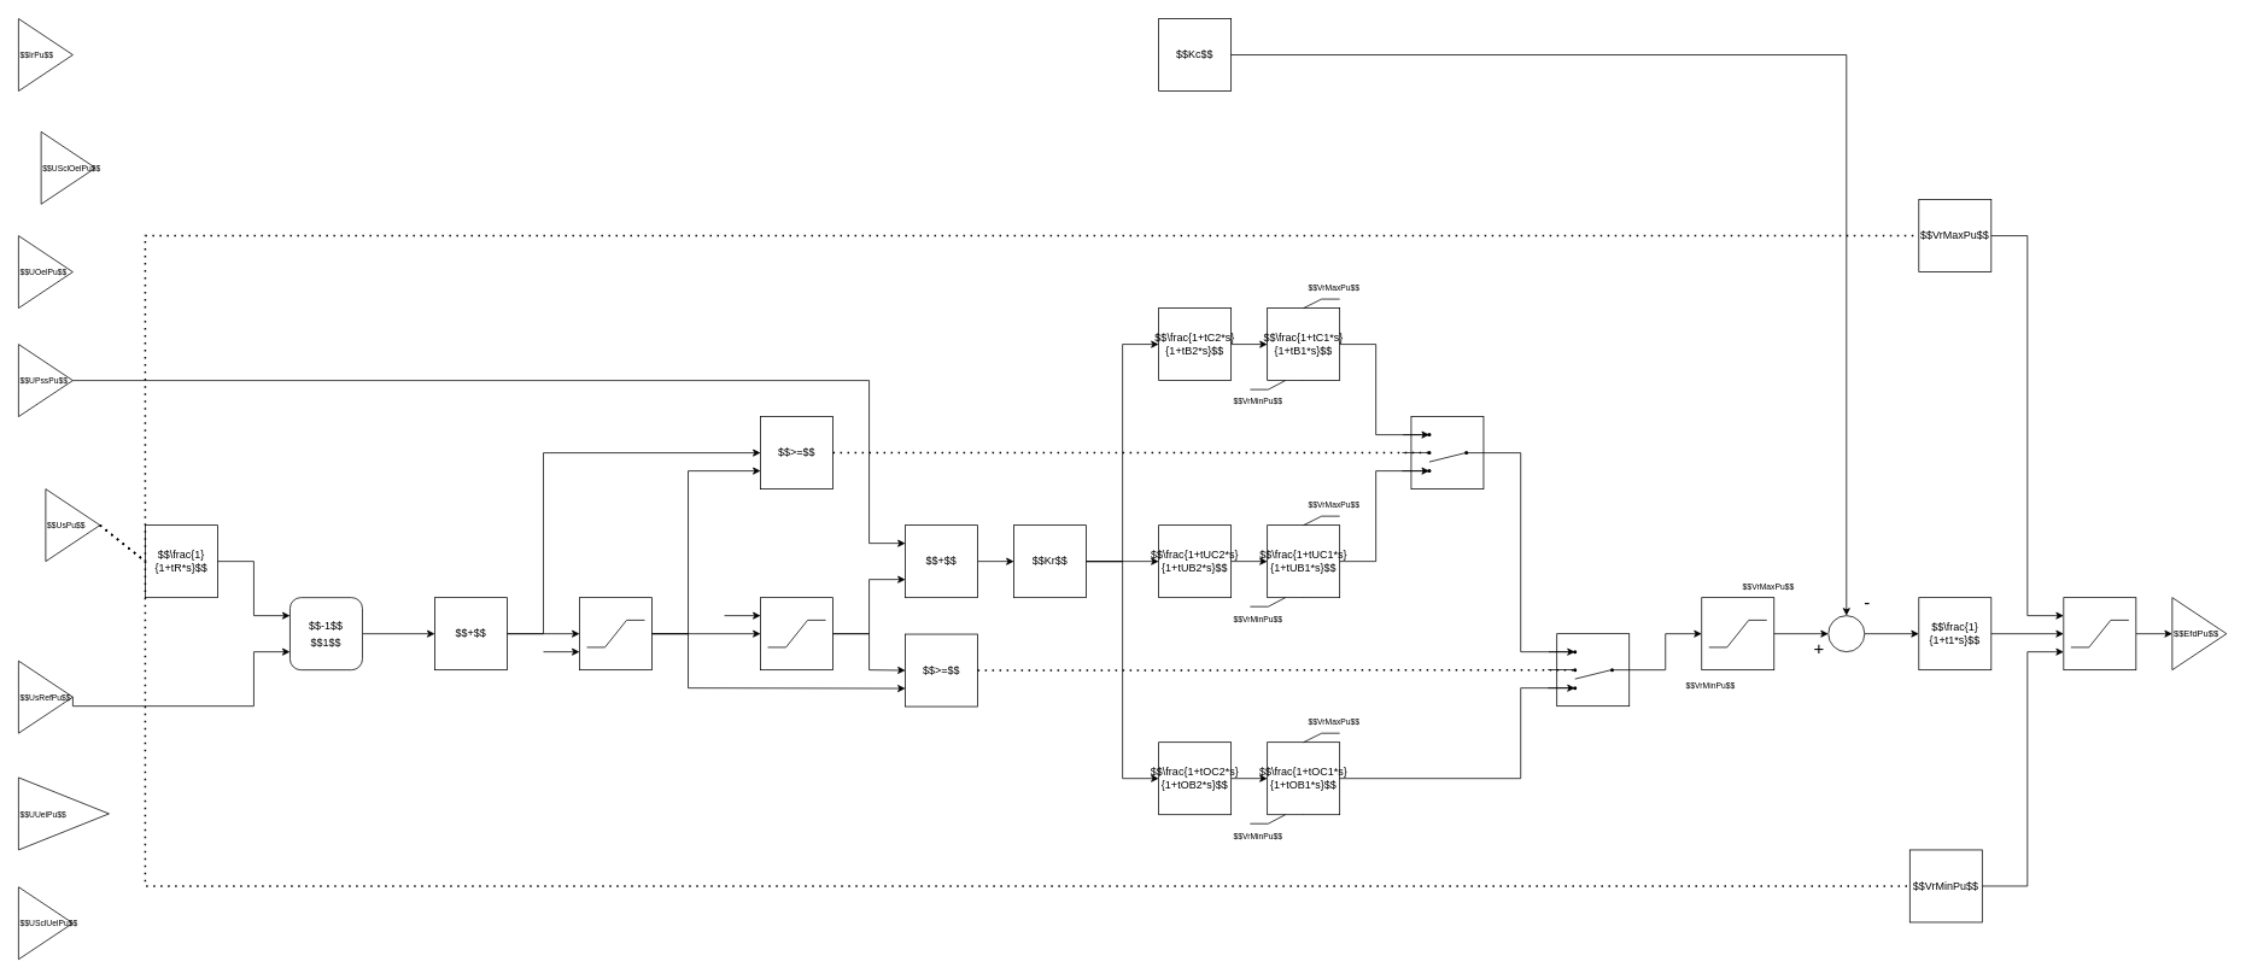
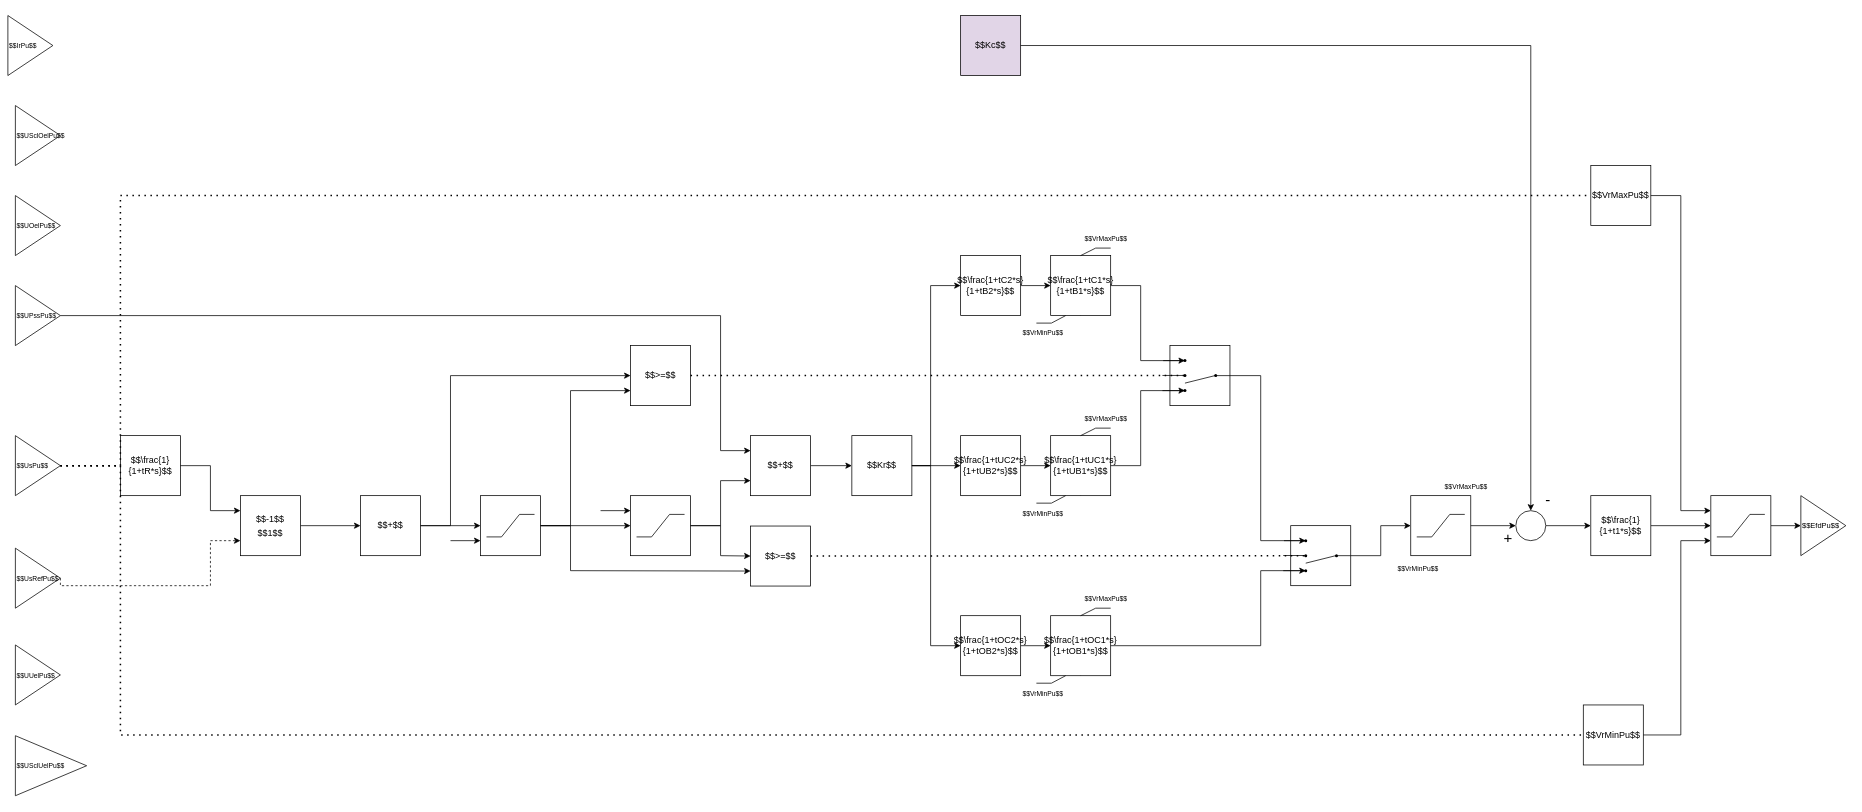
- <mxCell id="34" value="&lt;font style=&quot;font-size: 9px;&quot;&gt;$$IrPu$$&lt;/font&gt;" style="triangle;whiteSpace=wrap;html=1;align=left;" parent="1" vertex="1"><mxGeometry x="20" y="20" width="60" height="80" as="geometry" /></mxCell>
+ <mxCell id="34" value="&lt;font style=&quot;font-size: 9px;&quot;&gt;$$IrPu$$&lt;/font&gt;" style="triangle;whiteSpace=wrap;html=1;align=left;" parent="1" vertex="1"><mxGeometry x="10" y="20" width="60" height="80" as="geometry" /></mxCell>
- <mxCell id="50" value="$$Kc$$" style="rounded=0;whiteSpace=wrap;html=1;" parent="1" vertex="1"><mxGeometry x="1280" y="20" width="80" height="80" as="geometry" /></mxCell>
+ <mxCell id="50" value="$$Kc$$" style="rounded=0;whiteSpace=wrap;html=1;fillColor=#e1d5e7;" parent="1" vertex="1"><mxGeometry x="1280" y="20" width="80" height="80" as="geometry" /></mxCell>
- <mxCell id="58" value="&lt;font style=&quot;font-size: 9px;&quot;&gt;$$USclOelPu$$&lt;/font&gt;" style="triangle;whiteSpace=wrap;html=1;align=left;" parent="1" vertex="1"><mxGeometry x="45" y="145" width="60" height="80" as="geometry" /></mxCell>
+ <mxCell id="58" value="&lt;font style=&quot;font-size: 9px;&quot;&gt;$$USclOelPu$$&lt;/font&gt;" style="triangle;whiteSpace=wrap;html=1;align=left;" parent="1" vertex="1"><mxGeometry x="20" y="140" width="60" height="80" as="geometry" /></mxCell>
- <mxCell id="3" value="&lt;font style=&quot;font-size: 9px;&quot;&gt;$$UsPu$$&lt;/font&gt;" style="triangle;whiteSpace=wrap;html=1;align=left;" parent="1" vertex="1"><mxGeometry x="50" y="540" width="60" height="80" as="geometry" /></mxCell>
+ <mxCell id="3" value="&lt;font style=&quot;font-size: 9px;&quot;&gt;$$UsPu$$&lt;/font&gt;" style="triangle;whiteSpace=wrap;html=1;align=left;" parent="1" vertex="1"><mxGeometry x="20" y="580" width="60" height="80" as="geometry" /></mxCell>
- <mxCell id="68" value="$$Kr$$" style="rounded=0;whiteSpace=wrap;html=1;" vertex="1" parent="1"><mxGeometry x="1120" y="580" width="80" height="80" as="geometry" /></mxCell>
+ <mxCell id="68" value="$$Kr$$" style="rounded=0;whiteSpace=wrap;html=1;" vertex="1" parent="1"><mxGeometry x="1135" y="580" width="80" height="80" as="geometry" /></mxCell>
- <mxCell id="7" value="&lt;table&gt;&lt;tbody&gt;&lt;tr&gt;&lt;td&gt;$$-1$$&lt;/td&gt;&lt;/tr&gt;&lt;tr&gt;&lt;td&gt;$$1$$&lt;/td&gt;&lt;/tr&gt;&lt;/tbody&gt;&lt;/table&gt;" style="whiteSpace=wrap;html=1;aspect=fixed;rounded=1;" parent="1" vertex="1"><mxGeometry y="660" width="80" height="80" as="geometry" x="320" /></mxCell>
+ <mxCell id="7" value="&lt;table&gt;&lt;tbody&gt;&lt;tr&gt;&lt;td&gt;$$-1$$&lt;/td&gt;&lt;/tr&gt;&lt;tr&gt;&lt;td&gt;$$1$$&lt;/td&gt;&lt;/tr&gt;&lt;/tbody&gt;&lt;/table&gt;" style="whiteSpace=wrap;html=1;aspect=fixed;" parent="1" vertex="1"><mxGeometry y="660" width="80" height="80" as="geometry" x="320" /></mxCell>
- <mxCell id="4" style="edgeStyle=orthogonalEdgeStyle;rounded=0;orthogonalLoop=1;jettySize=auto;html=1;exitX=1;exitY=0.5;exitDx=0;exitDy=0;entryX=0;entryY=0.75;entryDx=0;entryDy=0;" parent="1" source="5" target="7" edge="1"><mxGeometry relative="1" as="geometry"><Array as="points"><mxPoint x="280" y="780" /><mxPoint x="280" y="720" /></Array></mxGeometry></mxCell>
+ <mxCell id="4" style="edgeStyle=orthogonalEdgeStyle;rounded=0;orthogonalLoop=1;jettySize=auto;html=1;exitX=1;exitY=0.5;exitDx=0;exitDy=0;entryX=0;entryY=0.75;entryDx=0;entryDy=0;dashed=1;" parent="1" source="5" target="7" edge="1"><mxGeometry relative="1" as="geometry"><Array as="points"><mxPoint x="280" y="780" /><mxPoint x="280" y="720" /></Array></mxGeometry></mxCell>
- <mxCell id="20" value="&lt;font style=&quot;font-size: 9px;&quot;&gt;$$UUelPu$$&lt;/font&gt;" style="triangle;whiteSpace=wrap;html=1;align=left;" parent="1" vertex="1"><mxGeometry x="20" y="859" width="100" height="80" as="geometry" /></mxCell>
+ <mxCell id="20" value="&lt;font style=&quot;font-size: 9px;&quot;&gt;$$UUelPu$$&lt;/font&gt;" style="triangle;whiteSpace=wrap;html=1;align=left;" parent="1" vertex="1"><mxGeometry x="20" y="859" width="60" height="80" as="geometry" /></mxCell>
- <mxCell id="57" value="&lt;font style=&quot;font-size: 9px;&quot;&gt;$$USclUelPu$$&lt;/font&gt;" style="triangle;whiteSpace=wrap;html=1;align=left;" parent="1" vertex="1"><mxGeometry x="20" y="980" width="60" height="80" as="geometry" /></mxCell>
+ <mxCell id="57" value="&lt;font style=&quot;font-size: 9px;&quot;&gt;$$USclUelPu$$&lt;/font&gt;" style="triangle;whiteSpace=wrap;html=1;align=left;" parent="1" vertex="1"><mxGeometry x="20" y="980" width="95" height="80" as="geometry" /></mxCell>
